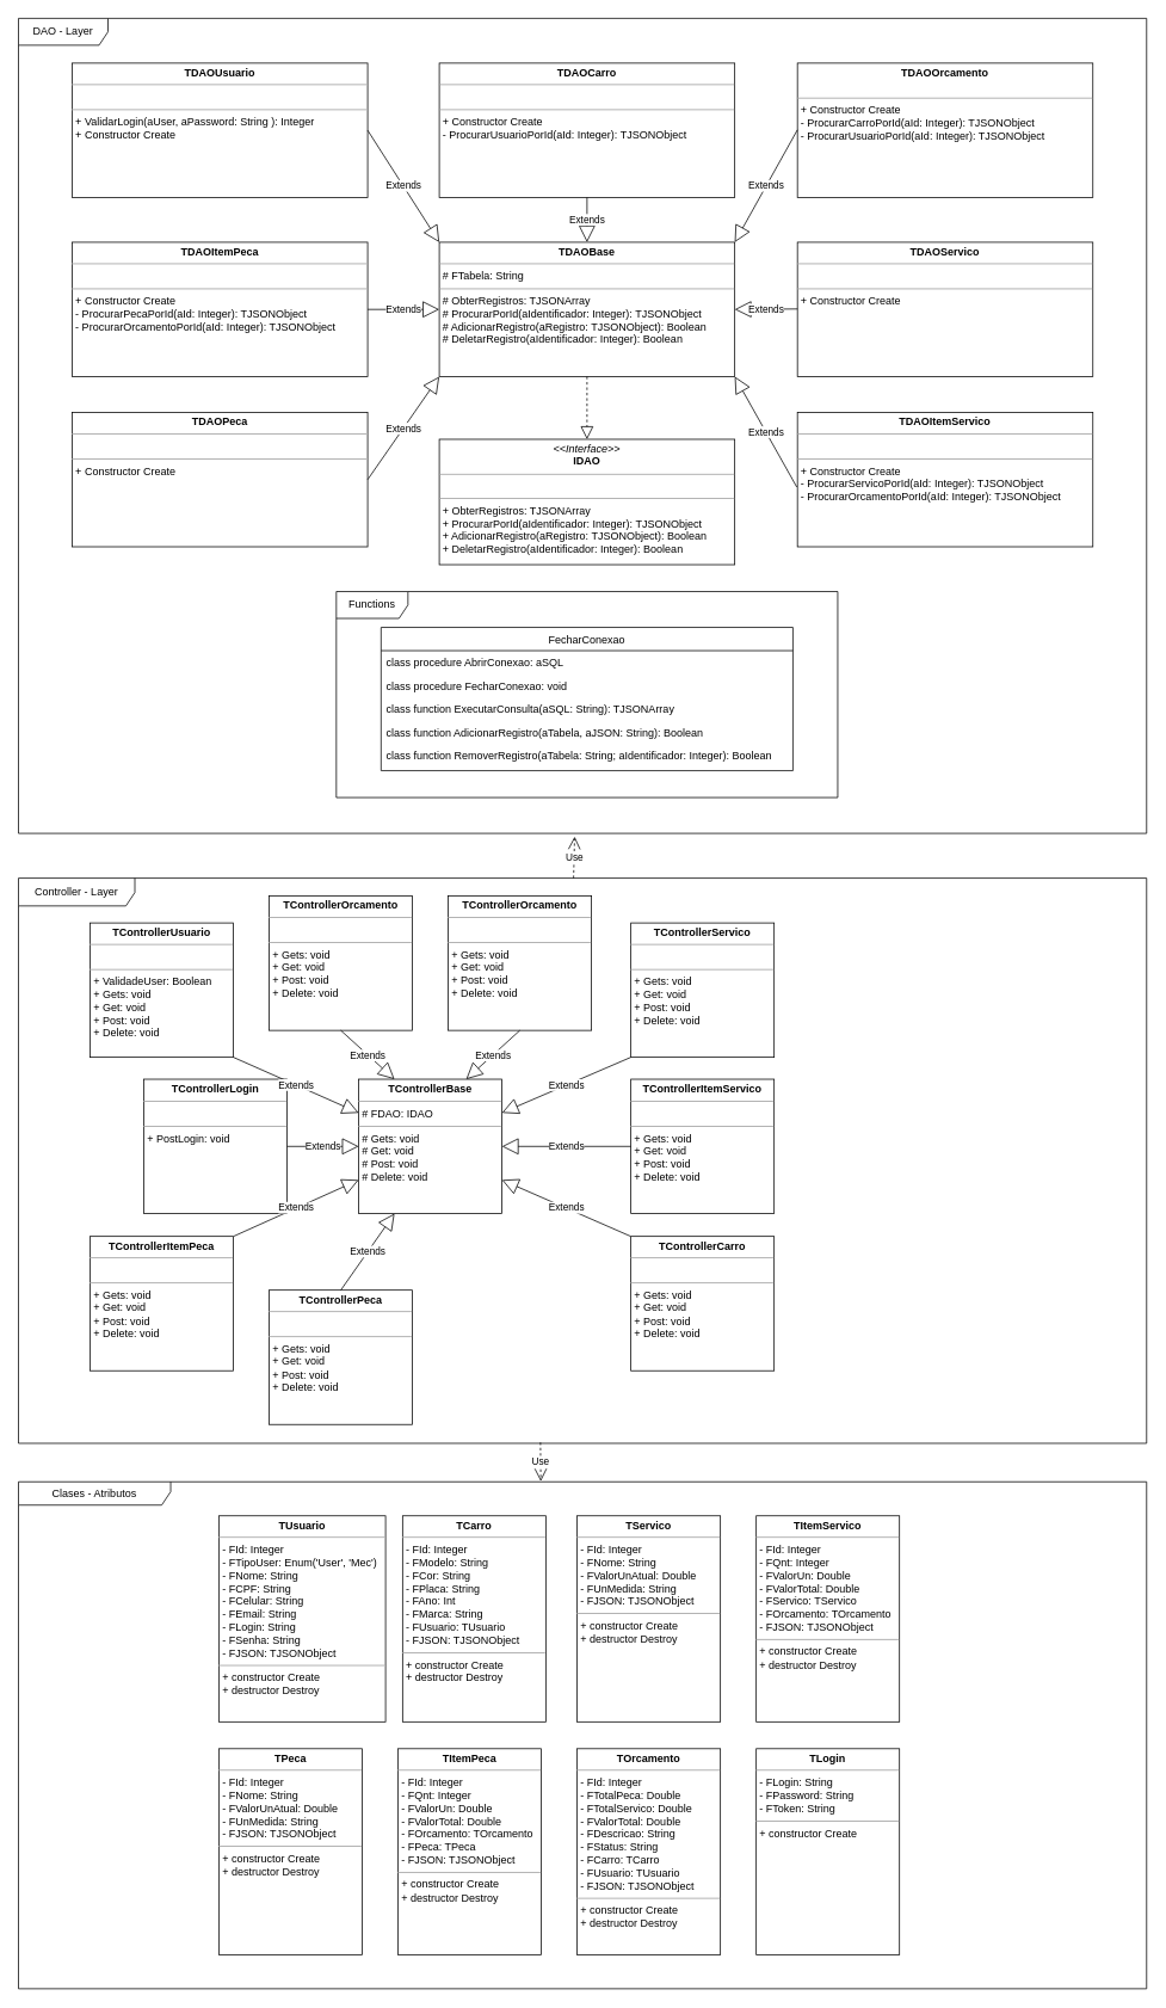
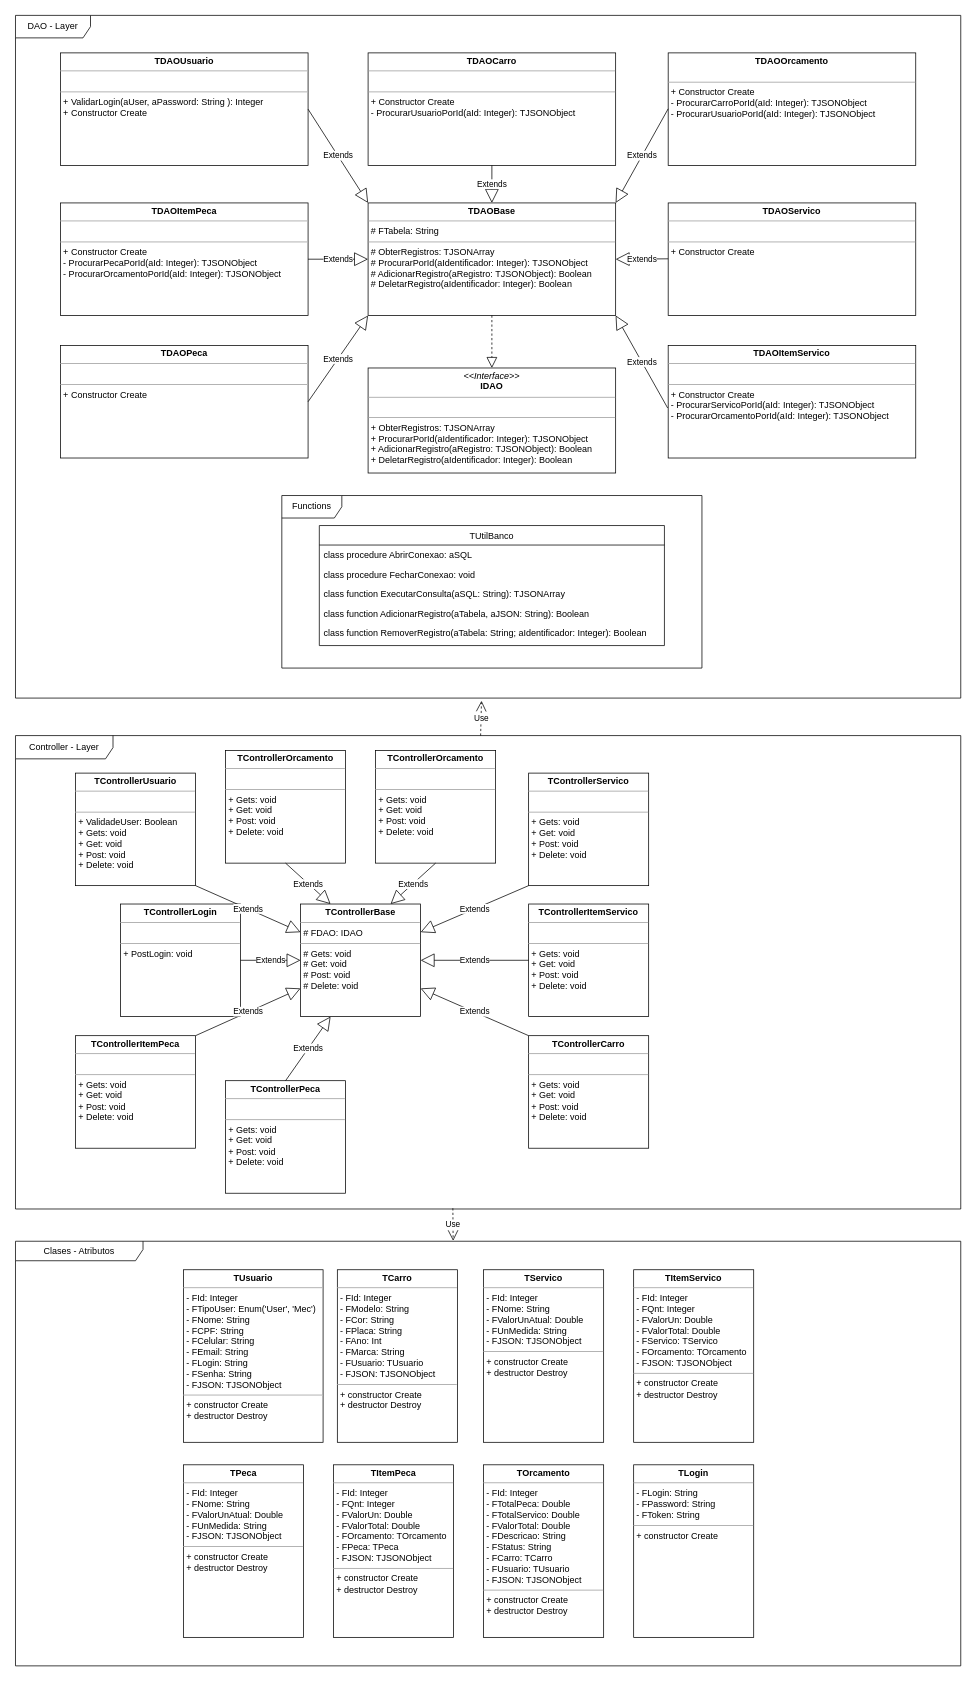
- <mxCell id="21" value="FecharConexao" style="swimlane;fontStyle=0;childLayout=stackLayout;horizontal=1;startSize=26;fillColor=none;horizontalStack=0;resizeParent=1;resizeParentMax=0;resizeLast=0;collapsible=1;marginBottom=0;" parent="1" vertex="1"><mxGeometry x="425" y="700" width="460" height="160" as="geometry" /></mxCell>
+ <mxCell id="21" value="TUtilBanco" style="swimlane;fontStyle=0;childLayout=stackLayout;horizontal=1;startSize=26;fillColor=none;horizontalStack=0;resizeParent=1;resizeParentMax=0;resizeLast=0;collapsible=1;marginBottom=0;" parent="1" vertex="1"><mxGeometry x="425" y="700" width="460" height="160" as="geometry" /></mxCell>
